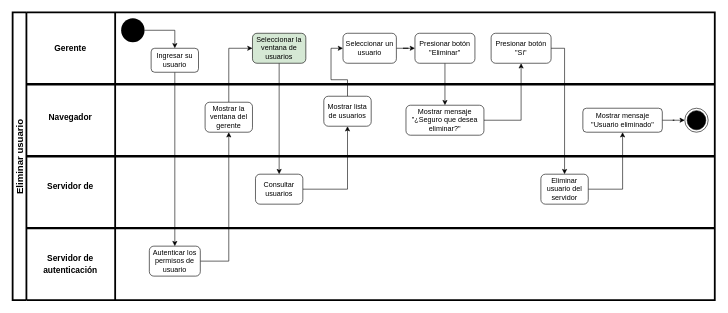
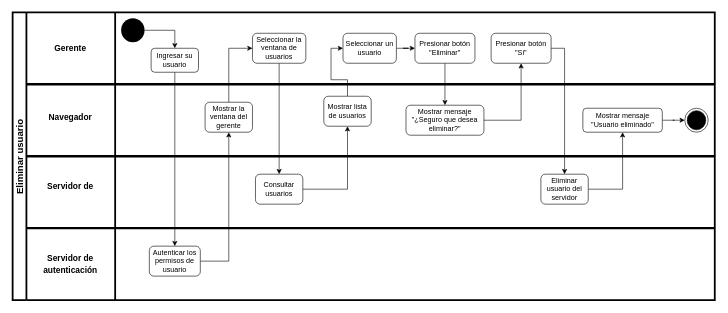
- <mxCell id="18" value="Seleccionar la ventana de usuarios" style="rounded=1;whiteSpace=wrap;html=1;fontSize=12;strokeWidth=1;fillColor=#d5e8d4;" parent="2" vertex="1"><mxGeometry x="400" y="35" width="89" height="50" as="geometry" /></mxCell>
+ <mxCell id="18" value="Seleccionar la ventana de usuarios" style="rounded=1;whiteSpace=wrap;html=1;fontSize=12;strokeWidth=1;" parent="2" vertex="1"><mxGeometry x="400" y="35" width="89" height="50" as="geometry" /></mxCell>
